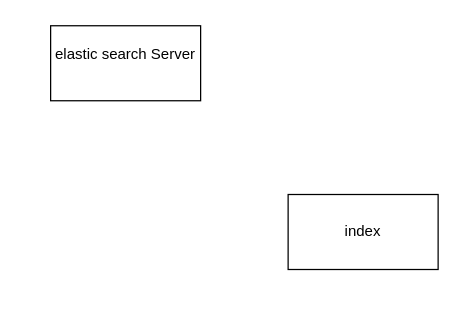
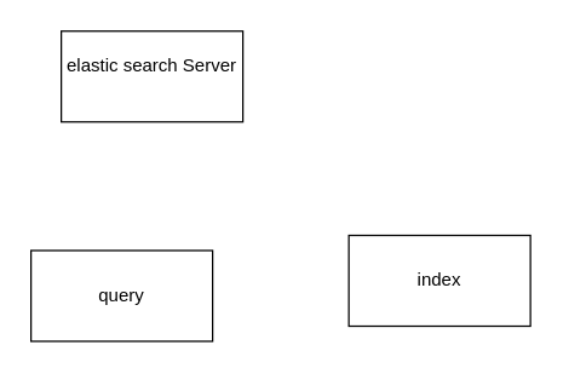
+ <mxCell id="4" value="query&lt;br&gt;" style="rounded=0;whiteSpace=wrap;html=1;" vertex="1" parent="1"><mxGeometry x="20" y="165" width="120" height="60" as="geometry" /></mxCell>
